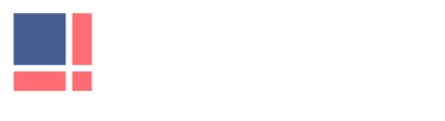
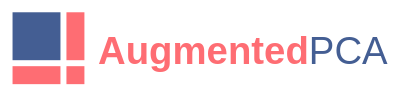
+ <mxCell id="2" value="&lt;font style=&quot;font-size: 64px&quot;&gt;&lt;b&gt;&lt;font style=&quot;font-size: 64px&quot; color=&quot;#fe6d73&quot;&gt;Augmented&lt;/font&gt;&lt;/b&gt;&lt;font style=&quot;font-size: 64px&quot; color=&quot;#445e93&quot;&gt;PCA&lt;/font&gt;&lt;/font&gt;" style="text;html=1;strokeColor=none;fillColor=none;align=center;verticalAlign=middle;whiteSpace=wrap;rounded=0;" parent="1" vertex="1"><mxGeometry x="150" y="60" width="510" height="50" as="geometry" /></mxCell>
